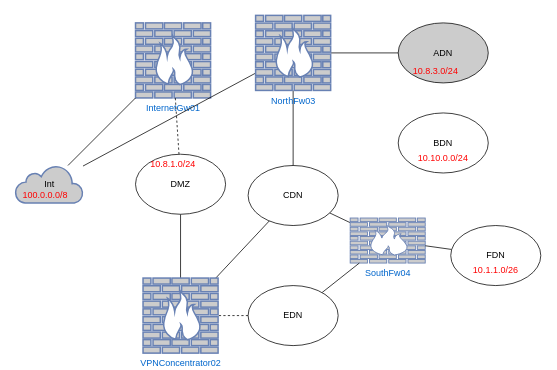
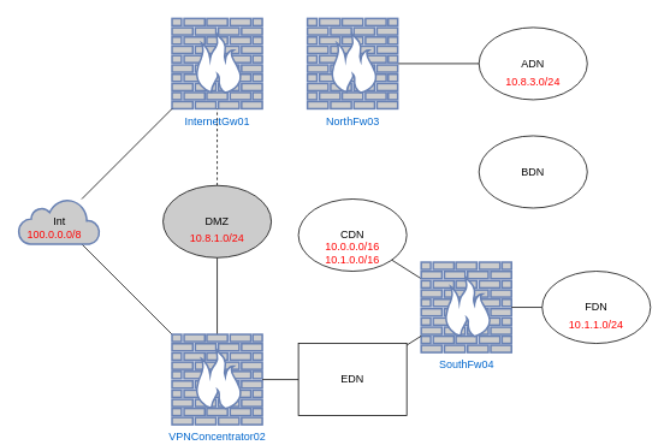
- <mxCell id="14" value="ADN" style="ellipse;whiteSpace=wrap;html=1;fillColor=#cccccc;" parent="1" vertex="1"><mxGeometry x="530" y="30" width="120" height="80" as="geometry" /></mxCell>
+ <mxCell id="14" value="ADN" style="ellipse;whiteSpace=wrap;html=1;" parent="1" vertex="1"><mxGeometry x="530" y="30" width="120" height="80" as="geometry" /></mxCell>
- <mxCell id="2" value="InternetGw01" style="fontColor=#0066CC;verticalAlign=top;verticalLabelPosition=bottom;labelPosition=center;align=center;html=1;outlineConnect=0;fillColor=#CCCCCC;strokeColor=#6881B3;gradientColor=none;gradientDirection=north;strokeWidth=2;shape=mxgraph.networks.firewall;" parent="1" vertex="1"><mxGeometry x="180" y="30" width="100" height="100" as="geometry" /></mxCell>
+ <mxCell id="2" value="InternetGw01" style="fontColor=#0066CC;verticalAlign=top;verticalLabelPosition=bottom;labelPosition=center;align=center;html=1;outlineConnect=0;fillColor=#CCCCCC;strokeColor=#6881B3;gradientColor=none;gradientDirection=north;strokeWidth=2;shape=mxgraph.networks.firewall;" parent="1" vertex="1"><mxGeometry x="190" y="20" width="100" height="100" as="geometry" /></mxCell>
- <mxCell id="28" value="&lt;font color=&quot;#ff0000&quot;&gt;10.8.3.0/24&lt;/font&gt;" style="text;html=1;strokeColor=none;fillColor=none;align=center;verticalAlign=middle;whiteSpace=wrap;rounded=0;" parent="1" vertex="1"><mxGeometry x="540" y="85" width="80" height="20" as="geometry" /></mxCell>
+ <mxCell id="28" value="&lt;font color=&quot;#ff0000&quot;&gt;10.8.3.0/24&lt;/font&gt;" style="text;html=1;strokeColor=none;fillColor=none;align=center;verticalAlign=middle;whiteSpace=wrap;rounded=0;" parent="1" vertex="1"><mxGeometry x="550" y="80" width="80" height="20" as="geometry" /></mxCell>
- <mxCell id="4" value="" style="edgeStyle=none;rounded=0;orthogonalLoop=1;jettySize=auto;html=1;endArrow=none;endFill=0;" parent="1" source="5" target="13" edge="1"><mxGeometry relative="1" as="geometry" /></mxCell>
+ <mxCell id="4" value="" style="edgeStyle=none;rounded=0;orthogonalLoop=1;jettySize=auto;html=1;endArrow=none;endFill=0;" parent="1" source="5" target="10" edge="1"><mxGeometry relative="1" as="geometry" /></mxCell>
- <mxCell id="11" value="" style="edgeStyle=none;rounded=0;orthogonalLoop=1;jettySize=auto;html=1;endArrow=none;endFill=0;" parent="1" source="13" target="7" edge="1"><mxGeometry relative="1" as="geometry" /></mxCell>
- <mxCell id="29" value="&lt;font color=&quot;#ff0000&quot;&gt;10.10.0.0/24&lt;/font&gt;" style="text;html=1;strokeColor=none;fillColor=none;align=center;verticalAlign=middle;whiteSpace=wrap;rounded=0;" parent="1" vertex="1"><mxGeometry x="550" y="200" width="80" height="20" as="geometry" /></mxCell>
- <mxCell id="27" value="&lt;font color=&quot;#ff0000&quot;&gt;10.8.1.0/24&lt;/font&gt;" style="text;html=1;strokeColor=none;fillColor=none;align=center;verticalAlign=middle;whiteSpace=wrap;rounded=0;" parent="1" vertex="1"><mxGeometry x="190" y="209" width="80" height="20" as="geometry" /></mxCell>
+ <mxCell id="27" value="&lt;font color=&quot;#ff0000&quot;&gt;10.8.1.0/24&lt;/font&gt;" style="text;html=1;strokeColor=none;fillColor=none;align=center;verticalAlign=middle;whiteSpace=wrap;rounded=0;" parent="1" vertex="1"><mxGeometry x="200" y="254" width="80" height="20" as="geometry" /></mxCell>
- <mxCell id="24" value="DMZ" style="ellipse;whiteSpace=wrap;html=1;" parent="1" vertex="1"><mxGeometry x="180" y="205" width="120" height="80" as="geometry" /></mxCell>
+ <mxCell id="24" value="DMZ" style="ellipse;whiteSpace=wrap;html=1;fillColor=#cccccc;" parent="1" vertex="1"><mxGeometry x="180" y="205" width="120" height="80" as="geometry" /></mxCell>
+ <mxCell id="26" value="&lt;font color=&quot;#ff0000&quot;&gt;10.0.0.0/16&lt;br&gt;10.1.0.0/16&lt;br&gt;&lt;/font&gt;" style="text;html=1;strokeColor=none;fillColor=none;align=center;verticalAlign=middle;whiteSpace=wrap;rounded=0;" parent="1" vertex="1"><mxGeometry x="350" y="270" width="80" height="20" as="geometry" /></mxCell>
- <mxCell id="16" value="SouthFw04" style="fontColor=#0066CC;verticalAlign=top;verticalLabelPosition=bottom;labelPosition=center;align=center;html=1;outlineConnect=0;fillColor=#CCCCCC;strokeColor=#6881B3;gradientColor=none;gradientDirection=north;strokeWidth=2;shape=mxgraph.networks.firewall;" parent="1" vertex="1"><mxGeometry x="466" y="290" width="100" height="60" as="geometry" /></mxCell>
+ <mxCell id="16" value="SouthFw04" style="fontColor=#0066CC;verticalAlign=top;verticalLabelPosition=bottom;labelPosition=center;align=center;html=1;outlineConnect=0;fillColor=#CCCCCC;strokeColor=#6881B3;gradientColor=none;gradientDirection=north;strokeWidth=2;shape=mxgraph.networks.firewall;" parent="1" vertex="1"><mxGeometry x="466" y="290" width="100" height="100" as="geometry" /></mxCell>
- <mxCell id="8" value="" style="edgeStyle=none;rounded=0;orthogonalLoop=1;jettySize=auto;html=1;endArrow=none;endFill=0;" parent="1" source="10" target="7" edge="1"><mxGeometry relative="1" as="geometry"><mxPoint x="370" y="310" as="targetPoint" /></mxGeometry></mxCell>
- <mxCell id="30" value="&lt;font color=&quot;#ff0000&quot;&gt;10.1.1.0/26&lt;/font&gt;" style="text;html=1;strokeColor=none;fillColor=none;align=center;verticalAlign=middle;whiteSpace=wrap;rounded=0;" parent="1" vertex="1"><mxGeometry x="620" y="350" width="80" height="20" as="geometry" /></mxCell>
+ <mxCell id="30" value="&lt;font color=&quot;#ff0000&quot;&gt;10.1.1.0/24&lt;/font&gt;" style="text;html=1;strokeColor=none;fillColor=none;align=center;verticalAlign=middle;whiteSpace=wrap;rounded=0;" parent="1" vertex="1"><mxGeometry x="620" y="350" width="80" height="20" as="geometry" /></mxCell>
- <mxCell id="18" style="edgeStyle=none;rounded=0;orthogonalLoop=1;jettySize=auto;html=1;endArrow=none;endFill=0;dashed=1;" parent="1" source="19" target="10" edge="1"><mxGeometry relative="1" as="geometry" /></mxCell>
+ <mxCell id="18" style="edgeStyle=none;rounded=0;orthogonalLoop=1;jettySize=auto;html=1;endArrow=none;endFill=0;" parent="1" source="19" target="10" edge="1"><mxGeometry relative="1" as="geometry" /></mxCell>
- <mxCell id="19" value="EDN" style="ellipse;whiteSpace=wrap;html=1;" parent="1" vertex="1"><mxGeometry x="330" y="380" width="120" height="80" as="geometry" /></mxCell>
+ <mxCell id="19" value="EDN" style="whiteSpace=wrap;html=1;rounded=0;" parent="1" vertex="1"><mxGeometry x="330" y="380" width="120" height="80" as="geometry" /></mxCell>
